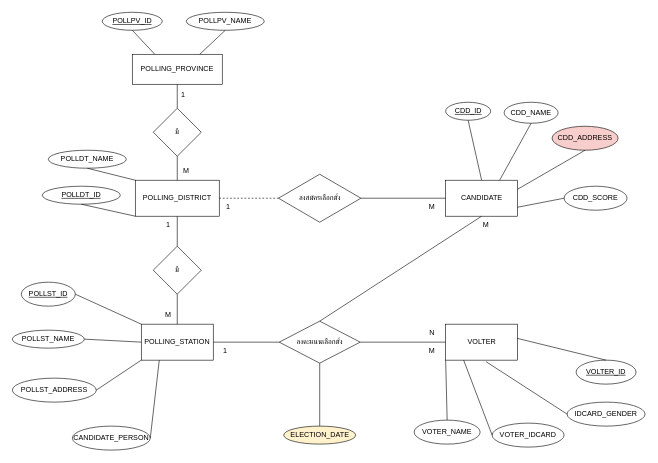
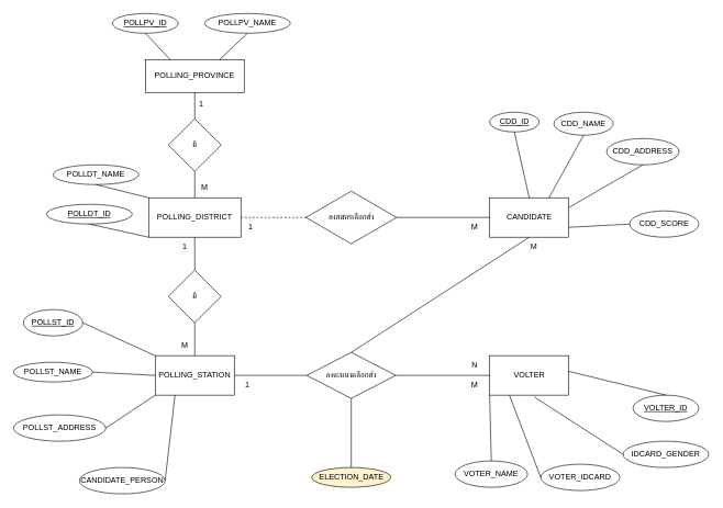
- <mxCell id="21" value="CDD_ADDRESS" style="ellipse;whiteSpace=wrap;html=1;fillColor=#f8cecc;" parent="1" vertex="1"><mxGeometry x="920" y="210" width="110" height="40" as="geometry" /></mxCell>
+ <mxCell id="21" value="CDD_ADDRESS" style="ellipse;whiteSpace=wrap;html=1;" parent="1" vertex="1"><mxGeometry x="920" y="210" width="110" height="40" as="geometry" /></mxCell>
- <mxCell id="22" value="CDD_SCORE" style="ellipse;whiteSpace=wrap;html=1;" parent="1" vertex="1"><mxGeometry x="940" y="310" width="105" height="40" as="geometry" /></mxCell>
+ <mxCell id="22" value="CDD_SCORE" style="ellipse;whiteSpace=wrap;html=1;" parent="1" vertex="1"><mxGeometry x="955" y="320" width="105" height="40" as="geometry" /></mxCell>
